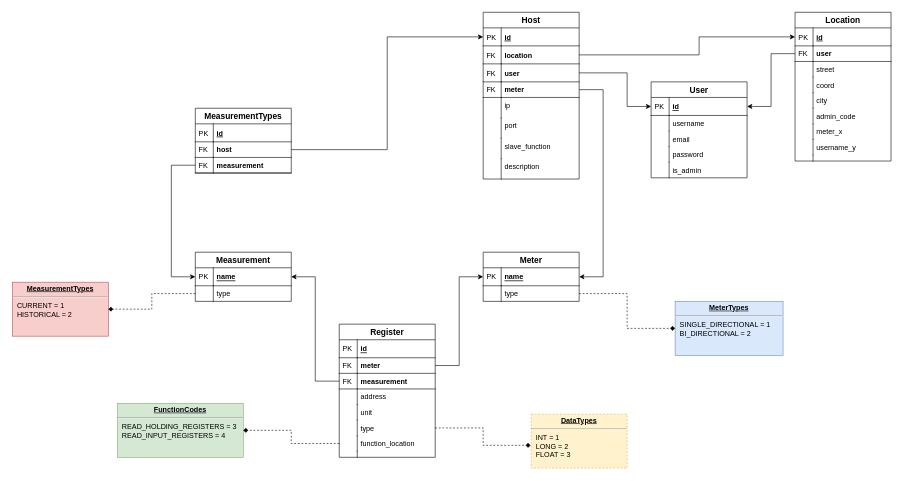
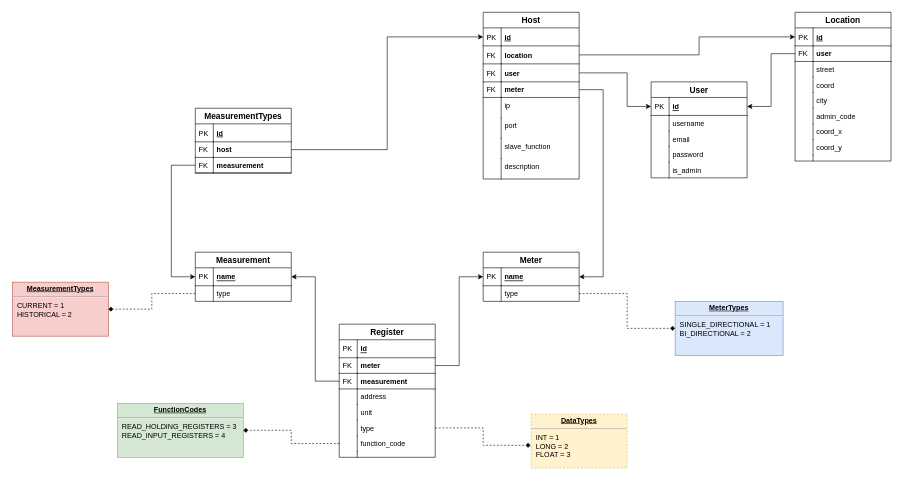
- <mxCell id="35" value="meter_x" style="shape=partialRectangle;top=0;left=0;right=0;bottom=0;align=left;verticalAlign=top;fillColor=none;spacingLeft=34;spacingRight=4;overflow=hidden;rotatable=0;points=[[0,0.5],[1,0.5]];portConstraint=eastwest;dropTarget=0;fontSize=12;" vertex="1" parent="22"><mxGeometry y="186" width="160" height="26" as="geometry" /></mxCell>
+ <mxCell id="35" value="coord_x" style="shape=partialRectangle;top=0;left=0;right=0;bottom=0;align=left;verticalAlign=top;fillColor=none;spacingLeft=34;spacingRight=4;overflow=hidden;rotatable=0;points=[[0,0.5],[1,0.5]];portConstraint=eastwest;dropTarget=0;fontSize=12;" vertex="1" parent="22"><mxGeometry y="186" width="160" height="26" as="geometry" /></mxCell>
- <mxCell id="37" value="username_y" style="shape=partialRectangle;top=0;left=0;right=0;bottom=0;align=left;verticalAlign=top;fillColor=none;spacingLeft=34;spacingRight=4;overflow=hidden;rotatable=0;points=[[0,0.5],[1,0.5]];portConstraint=eastwest;dropTarget=0;fontSize=12;" vertex="1" parent="22"><mxGeometry y="212" width="160" height="26" as="geometry" /></mxCell>
+ <mxCell id="37" value="coord_y" style="shape=partialRectangle;top=0;left=0;right=0;bottom=0;align=left;verticalAlign=top;fillColor=none;spacingLeft=34;spacingRight=4;overflow=hidden;rotatable=0;points=[[0,0.5],[1,0.5]];portConstraint=eastwest;dropTarget=0;fontSize=12;" vertex="1" parent="22"><mxGeometry y="212" width="160" height="26" as="geometry" /></mxCell>
- <mxCell id="65" value="function_location" style="shape=partialRectangle;top=0;left=0;right=0;bottom=0;align=left;verticalAlign=top;fillColor=none;spacingLeft=34;spacingRight=4;overflow=hidden;rotatable=0;points=[[0,0.5],[1,0.5]];portConstraint=eastwest;dropTarget=0;fontSize=12;" vertex="1" parent="52"><mxGeometry y="186" width="160" height="26" as="geometry" /></mxCell>
+ <mxCell id="65" value="function_code" style="shape=partialRectangle;top=0;left=0;right=0;bottom=0;align=left;verticalAlign=top;fillColor=none;spacingLeft=34;spacingRight=4;overflow=hidden;rotatable=0;points=[[0,0.5],[1,0.5]];portConstraint=eastwest;dropTarget=0;fontSize=12;" vertex="1" parent="52"><mxGeometry y="186" width="160" height="26" as="geometry" /></mxCell>
